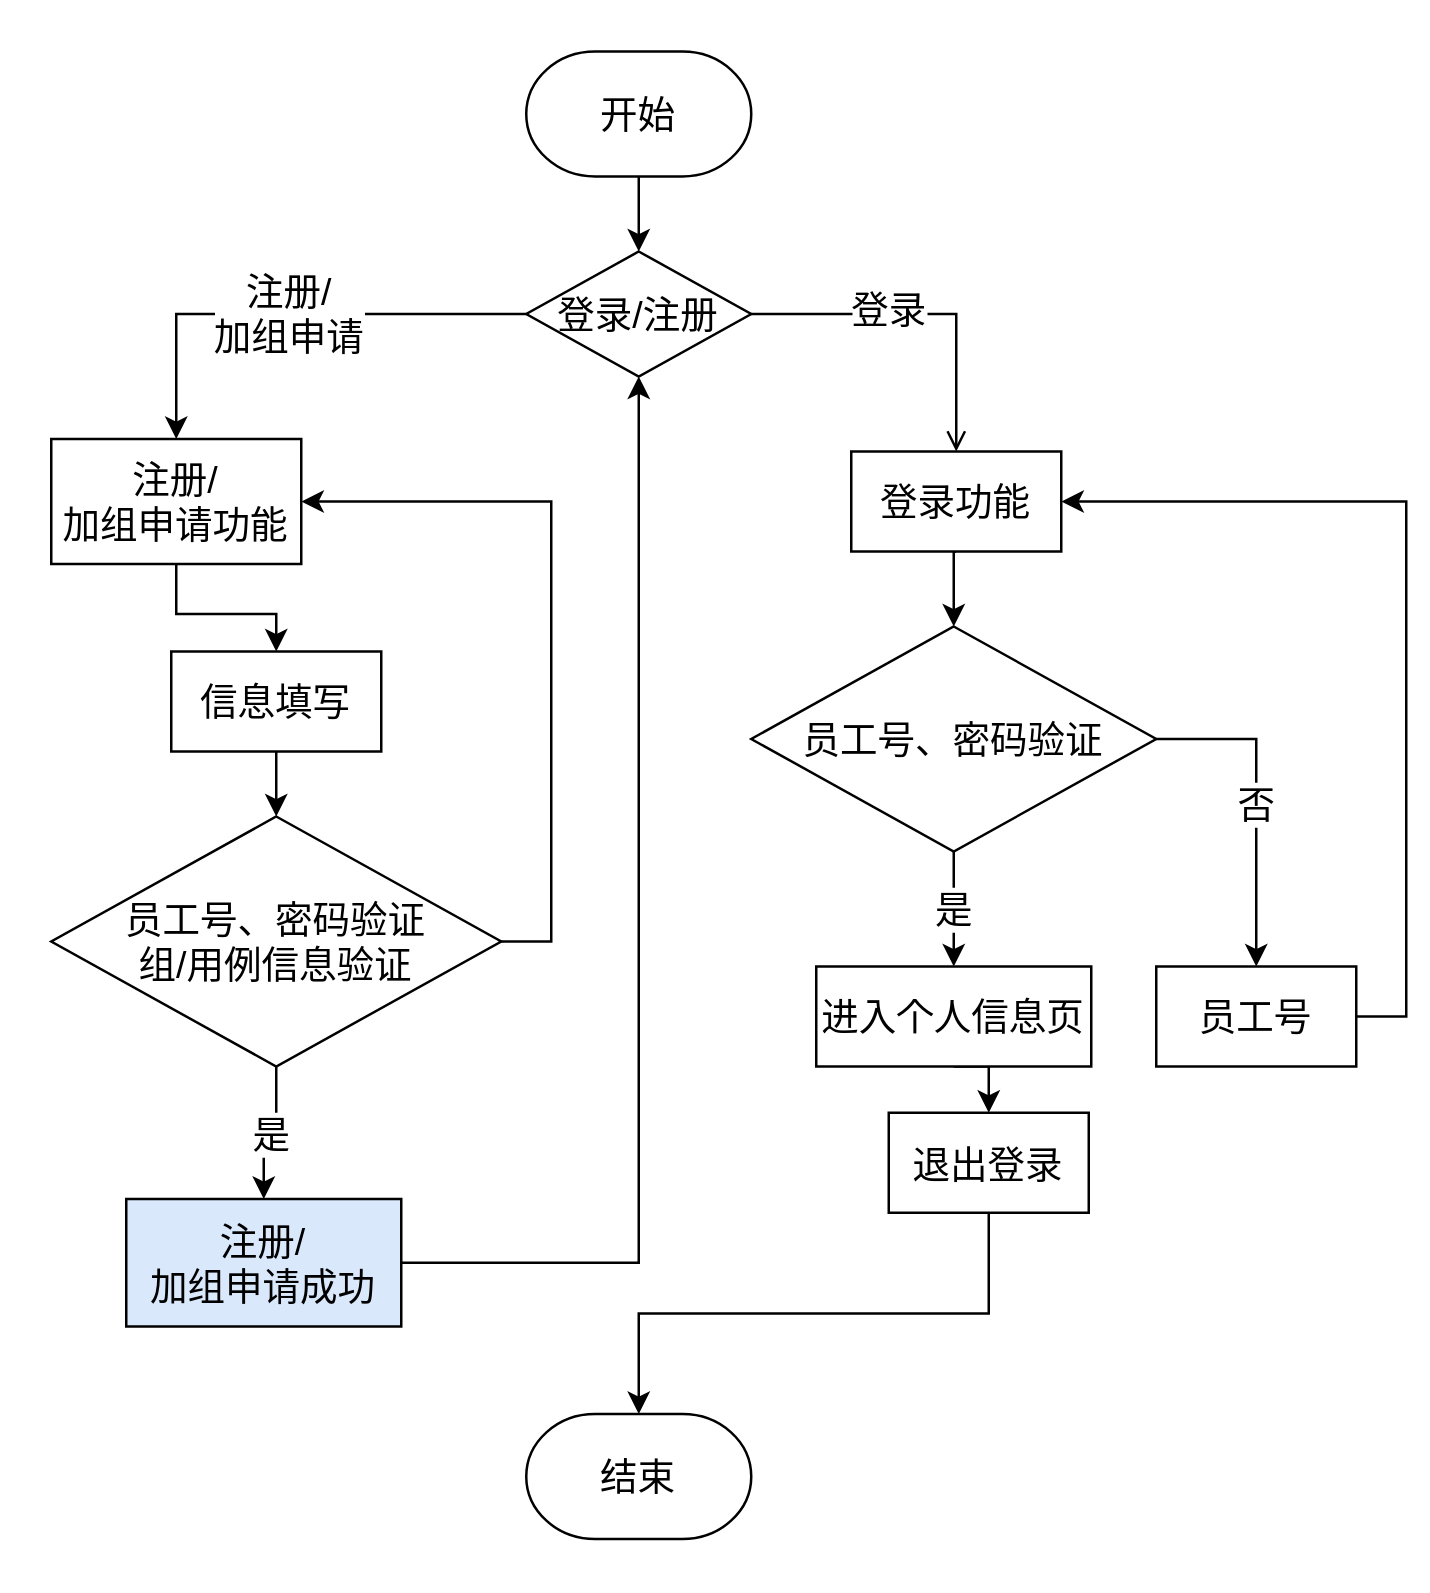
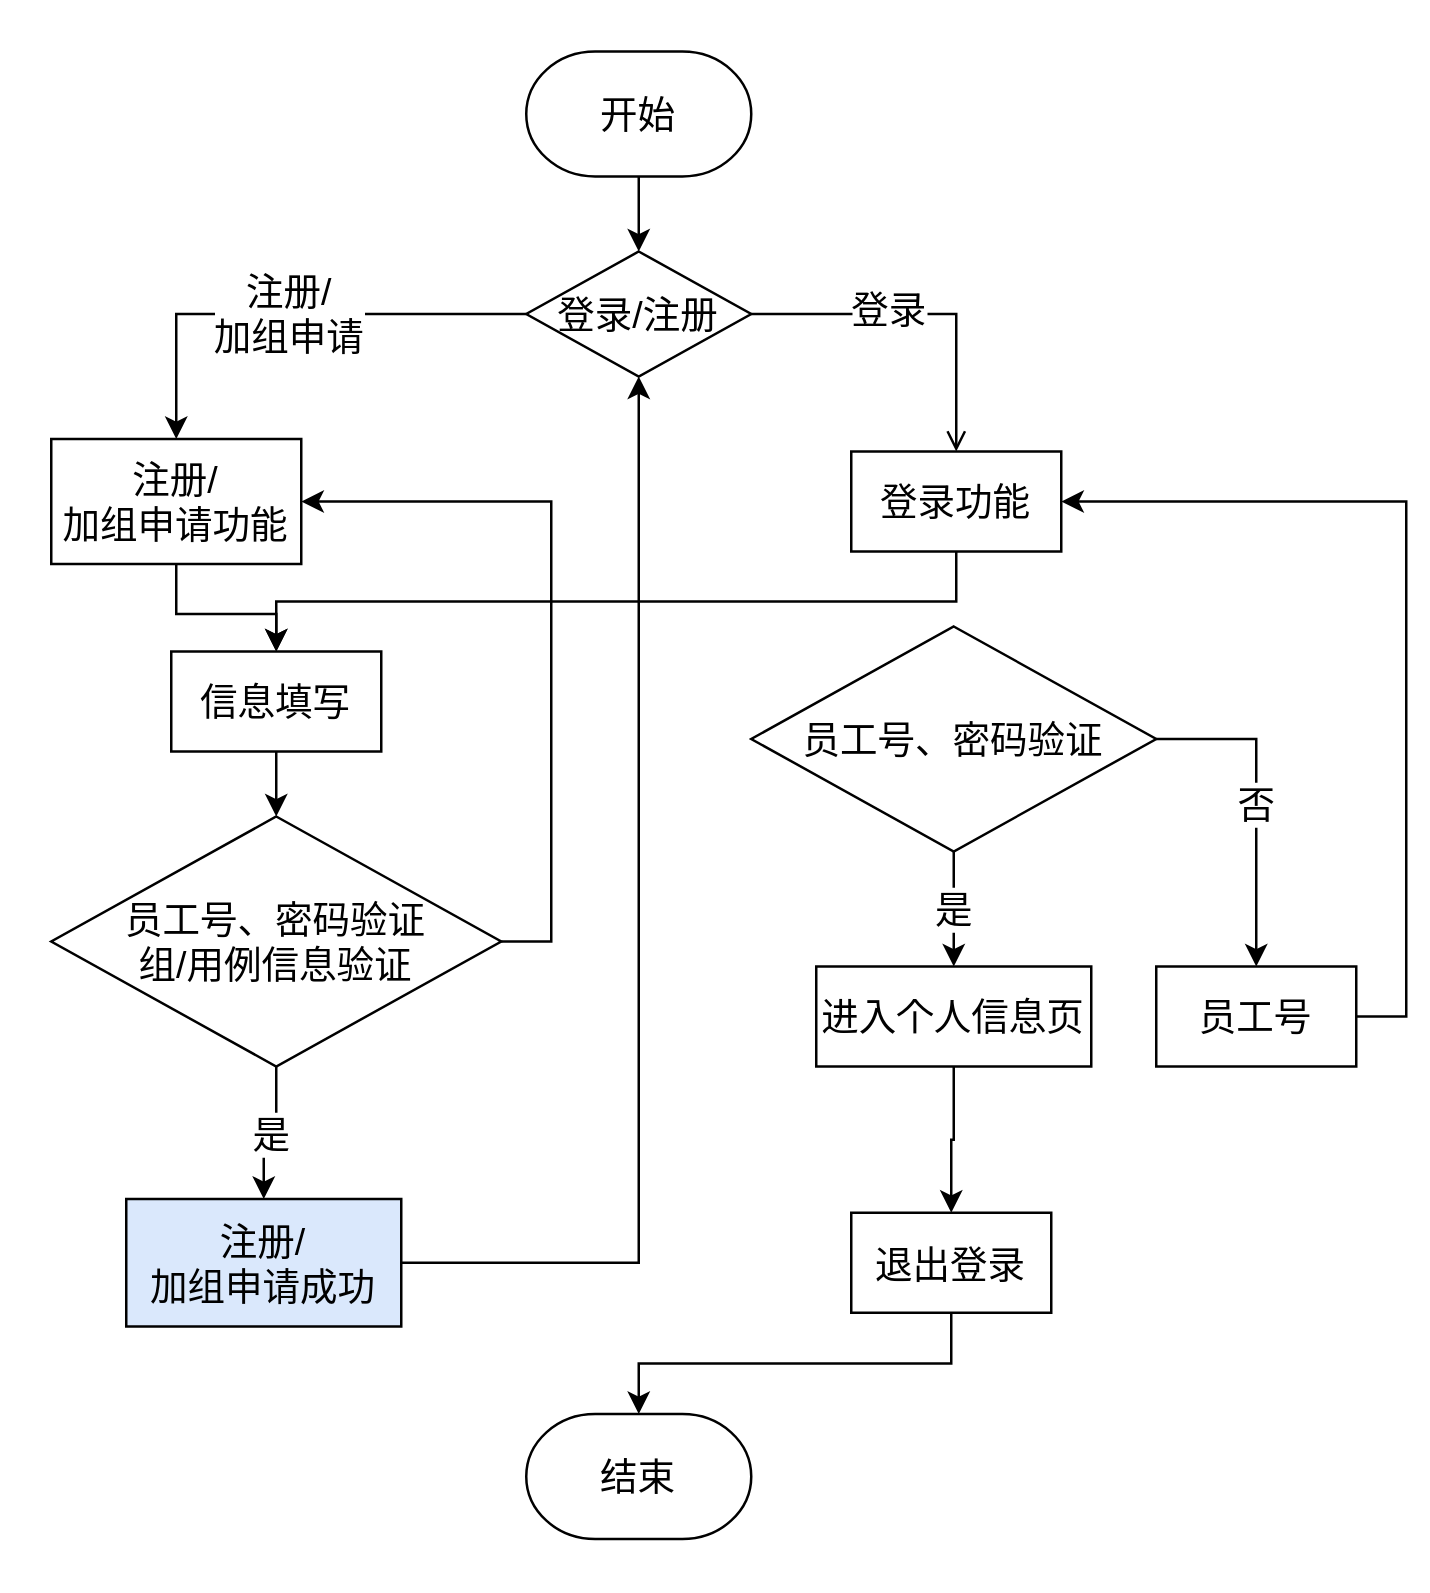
- <mxCell id="2" style="edgeStyle=orthogonalEdgeStyle;rounded=0;orthogonalLoop=1;jettySize=auto;html=1;exitX=0.5;exitY=1;exitDx=0;exitDy=0;entryX=0.5;entryY=0;entryDx=0;entryDy=0;fontSize=15;" edge="1" parent="1" source="3" target="18"><mxGeometry relative="1" as="geometry" /></mxCell>
+ <mxCell id="2" style="edgeStyle=orthogonalEdgeStyle;rounded=0;orthogonalLoop=1;jettySize=auto;html=1;exitX=0.5;exitY=1;exitDx=0;exitDy=0;fontSize=15;" edge="1" parent="1" source="3" target="13"><mxGeometry relative="1" as="geometry" /></mxCell>
- <mxCell id="27" value="&lt;font style=&quot;font-size: 15px&quot;&gt;退出登录&lt;/font&gt;" style="rounded=0;whiteSpace=wrap;html=1;" vertex="1" parent="1"><mxGeometry x="355" y="444.5" width="80" height="40" as="geometry" /></mxCell>
+ <mxCell id="27" value="&lt;font style=&quot;font-size: 15px&quot;&gt;退出登录&lt;/font&gt;" style="rounded=0;whiteSpace=wrap;html=1;" vertex="1" parent="1"><mxGeometry x="340" y="484.5" width="80" height="40" as="geometry" /></mxCell>
